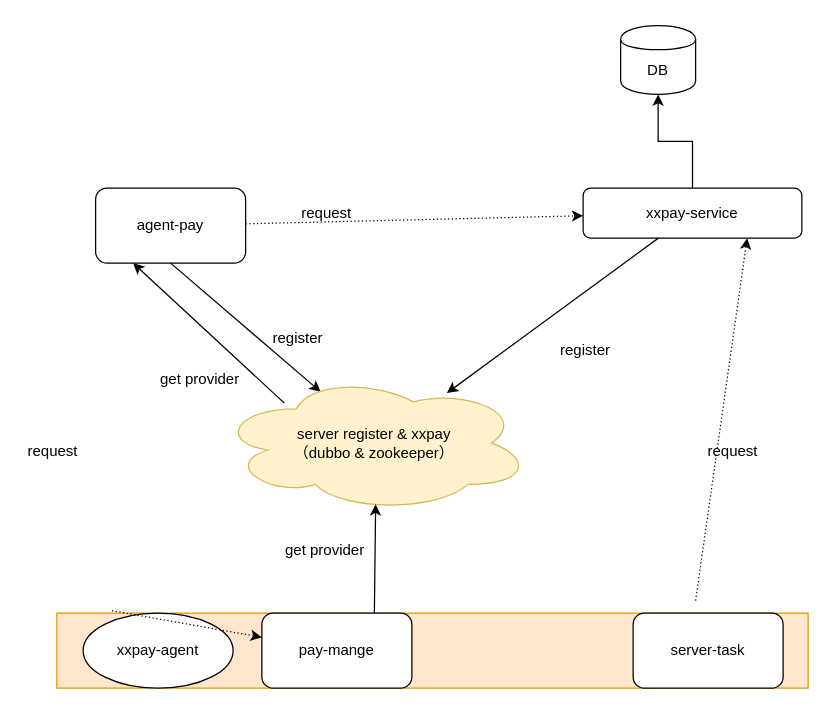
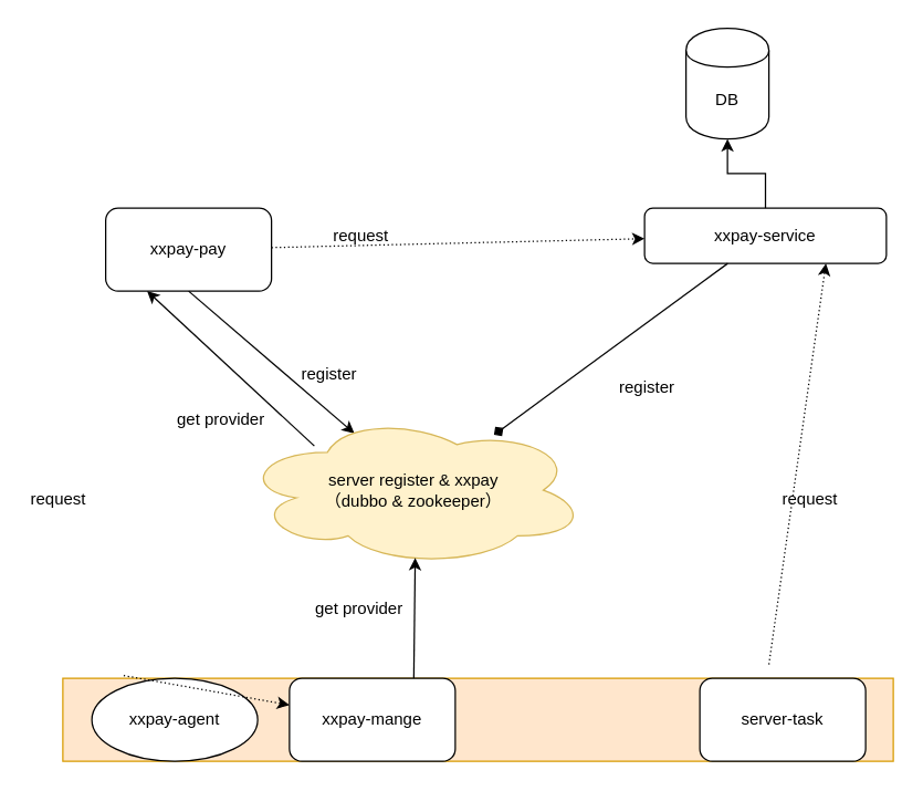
- <mxCell id="24" value="DB" style="shape=cylinder;whiteSpace=wrap;html=1;boundedLbl=1;backgroundOutline=1;" vertex="1" parent="1"><mxGeometry x="496" y="20" width="60" height="55" as="geometry" /></mxCell>
+ <mxCell id="24" value="DB" style="shape=cylinder;whiteSpace=wrap;html=1;boundedLbl=1;backgroundOutline=1;" vertex="1" parent="1"><mxGeometry x="496" y="20" width="60" height="80" as="geometry" /></mxCell>
- <mxCell id="5" value="agent-pay" style="rounded=1;whiteSpace=wrap;html=1;" parent="1" vertex="1"><mxGeometry x="76" y="150" width="120" height="60" as="geometry" /></mxCell>
+ <mxCell id="5" value="xxpay-pay" style="rounded=1;whiteSpace=wrap;html=1;" parent="1" vertex="1"><mxGeometry x="76" y="150" width="120" height="60" as="geometry" /></mxCell>
- <mxCell id="8" value="" style="endArrow=classic;html=1;entryX=0.732;entryY=0.136;entryDx=0;entryDy=0;entryPerimeter=0;" parent="1" source="4" target="7" edge="1"><mxGeometry width="50" height="50" relative="1" as="geometry"><mxPoint x="76" y="620" as="sourcePoint" /><mxPoint x="126" y="570" as="targetPoint" /></mxGeometry></mxCell>
+ <mxCell id="8" value="" style="endArrow=diamond;html=1;entryX=0.732;entryY=0.136;entryDx=0;entryDy=0;entryPerimeter=0;" parent="1" source="4" target="7" edge="1"><mxGeometry width="50" height="50" relative="1" as="geometry"><mxPoint x="76" y="620" as="sourcePoint" /><mxPoint x="126" y="570" as="targetPoint" /></mxGeometry></mxCell>
- <mxCell id="23" value="pay-mange" style="rounded=1;whiteSpace=wrap;html=1;" parent="1" vertex="1"><mxGeometry x="209" y="490" width="120" height="60" as="geometry" /></mxCell>
+ <mxCell id="23" value="xxpay-mange" style="rounded=1;whiteSpace=wrap;html=1;" parent="1" vertex="1"><mxGeometry x="209" y="490" width="120" height="60" as="geometry" /></mxCell>
